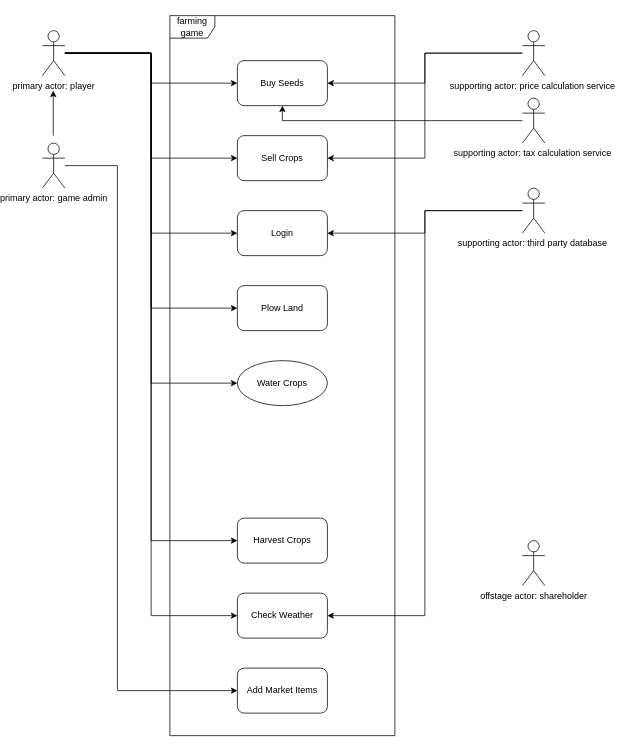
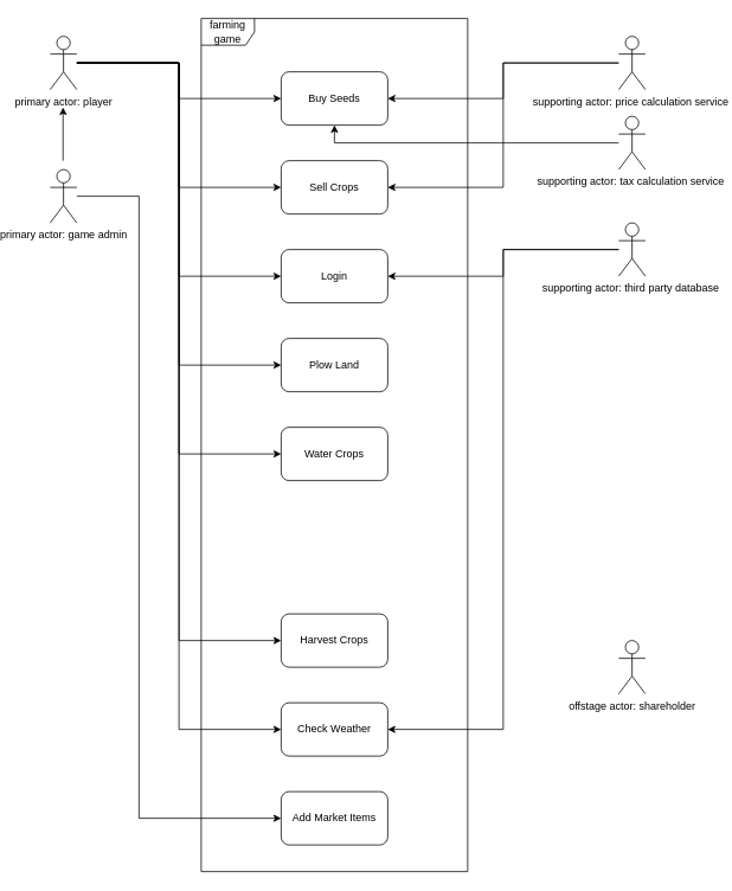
- <mxCell id="26" value="Water Crops" style="ellipse;whiteSpace=wrap;html=1;" parent="1" vertex="1"><mxGeometry x="280" y="480" width="120" height="60" as="geometry" /></mxCell>
+ <mxCell id="26" value="Water Crops" style="rounded=1;whiteSpace=wrap;html=1;" parent="1" vertex="1"><mxGeometry x="280" y="480" width="120" height="60" as="geometry" /></mxCell>
